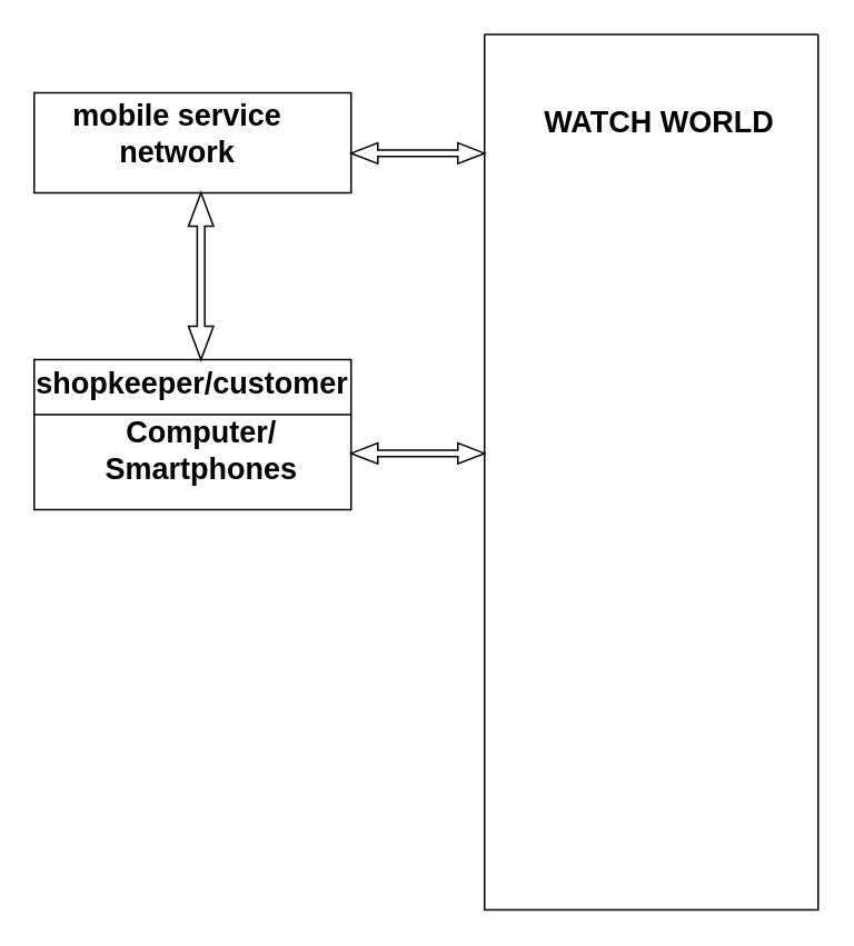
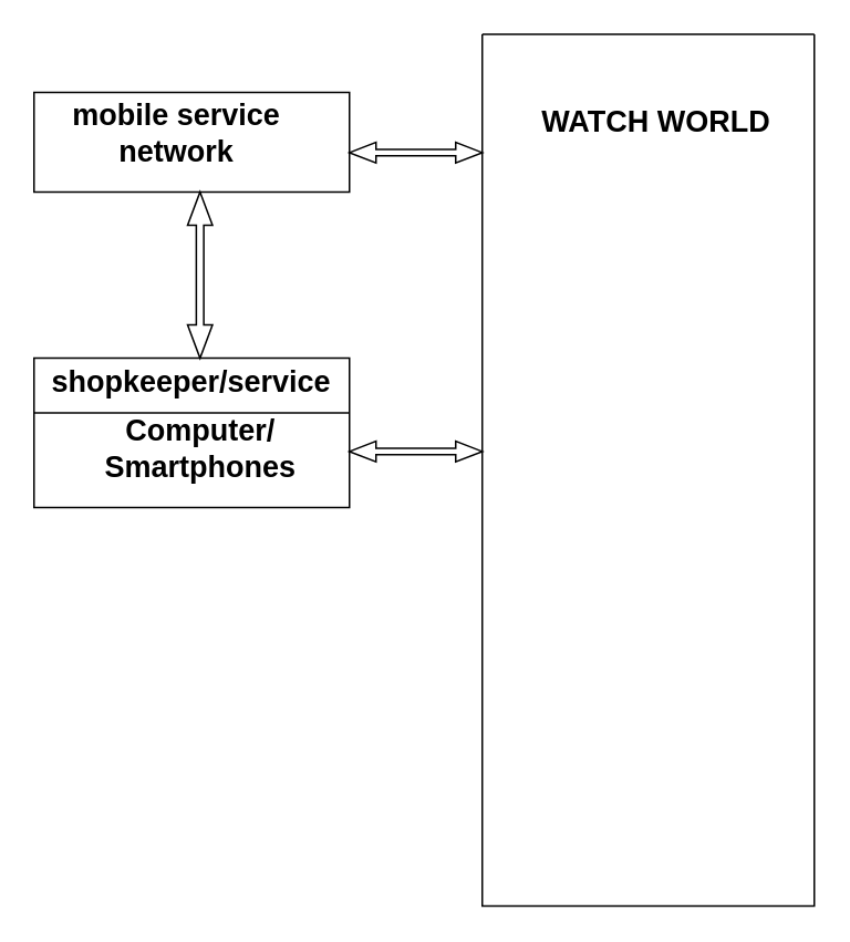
- <mxCell id="6" value="&lt;b&gt;shopkeeper/customer&lt;/b&gt;" style="text;html=1;strokeColor=none;fillColor=none;align=center;verticalAlign=middle;whiteSpace=wrap;rounded=0;fontSize=18;" vertex="1" parent="1"><mxGeometry x="30" y="215" width="170" height="30" as="geometry" /></mxCell>
+ <mxCell id="6" value="&lt;b&gt;shopkeeper/service&lt;/b&gt;" style="text;html=1;strokeColor=none;fillColor=none;align=center;verticalAlign=middle;whiteSpace=wrap;rounded=0;fontSize=18;" vertex="1" parent="1"><mxGeometry x="30" y="215" width="170" height="30" as="geometry" /></mxCell>
